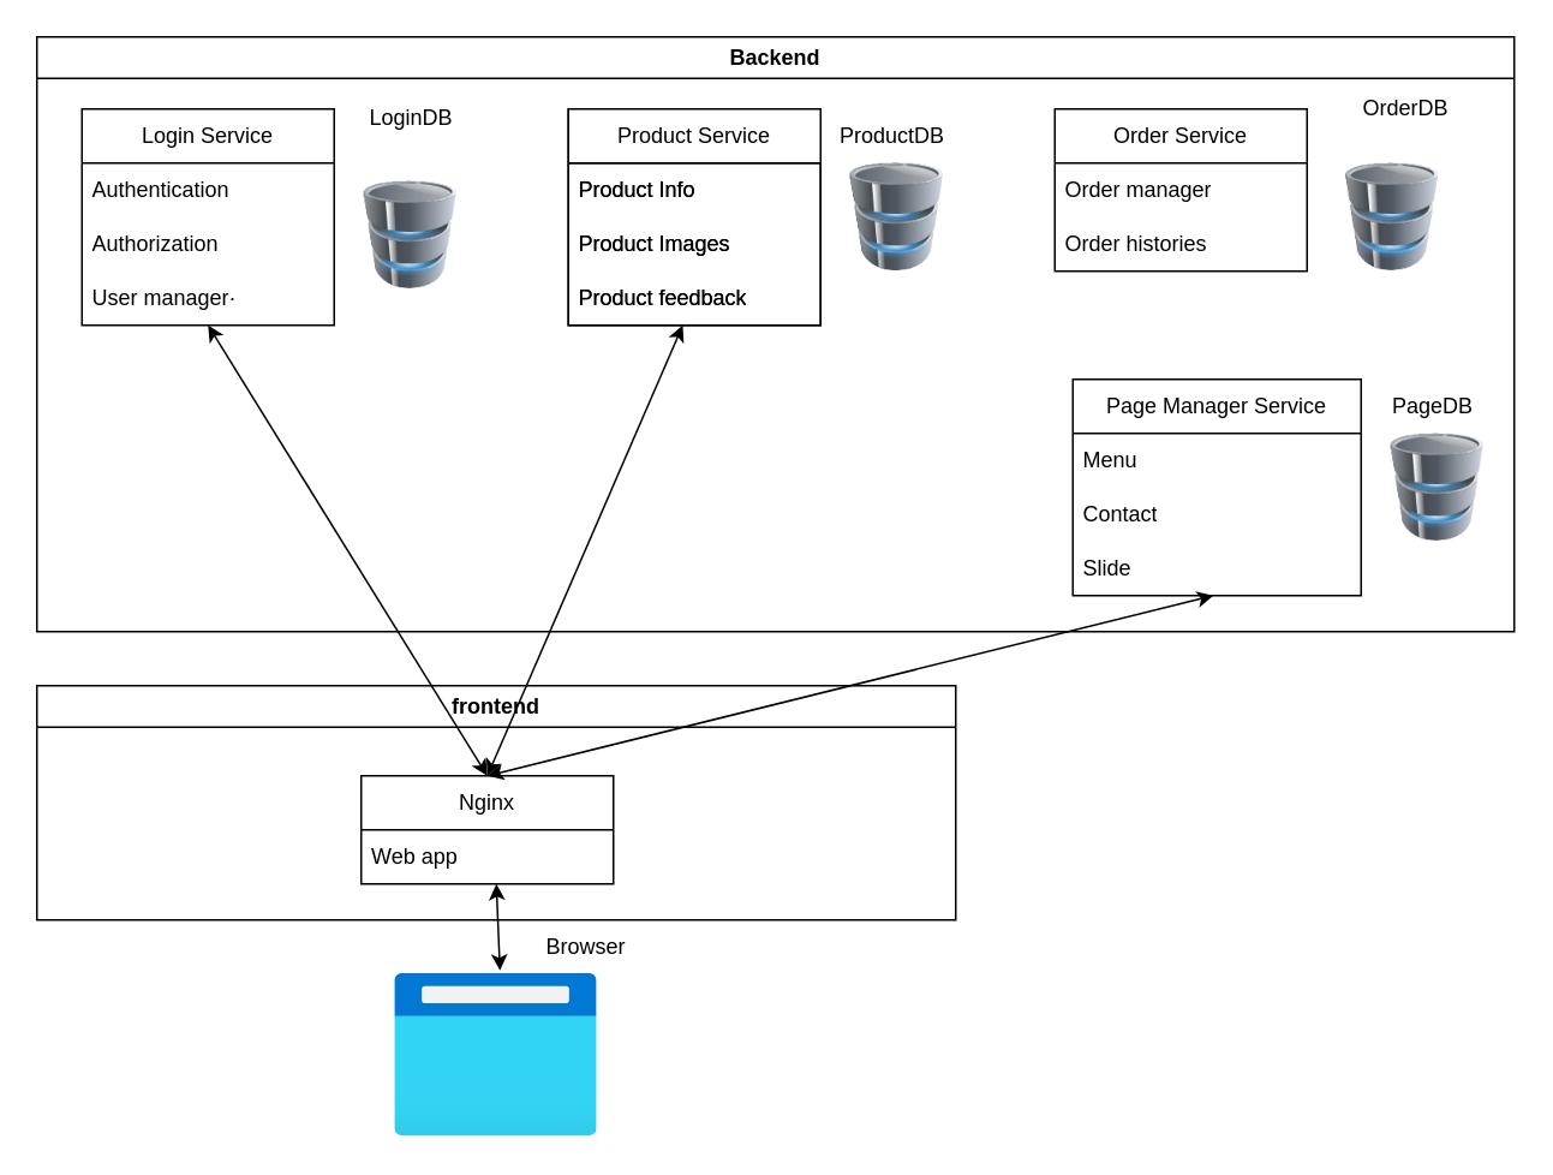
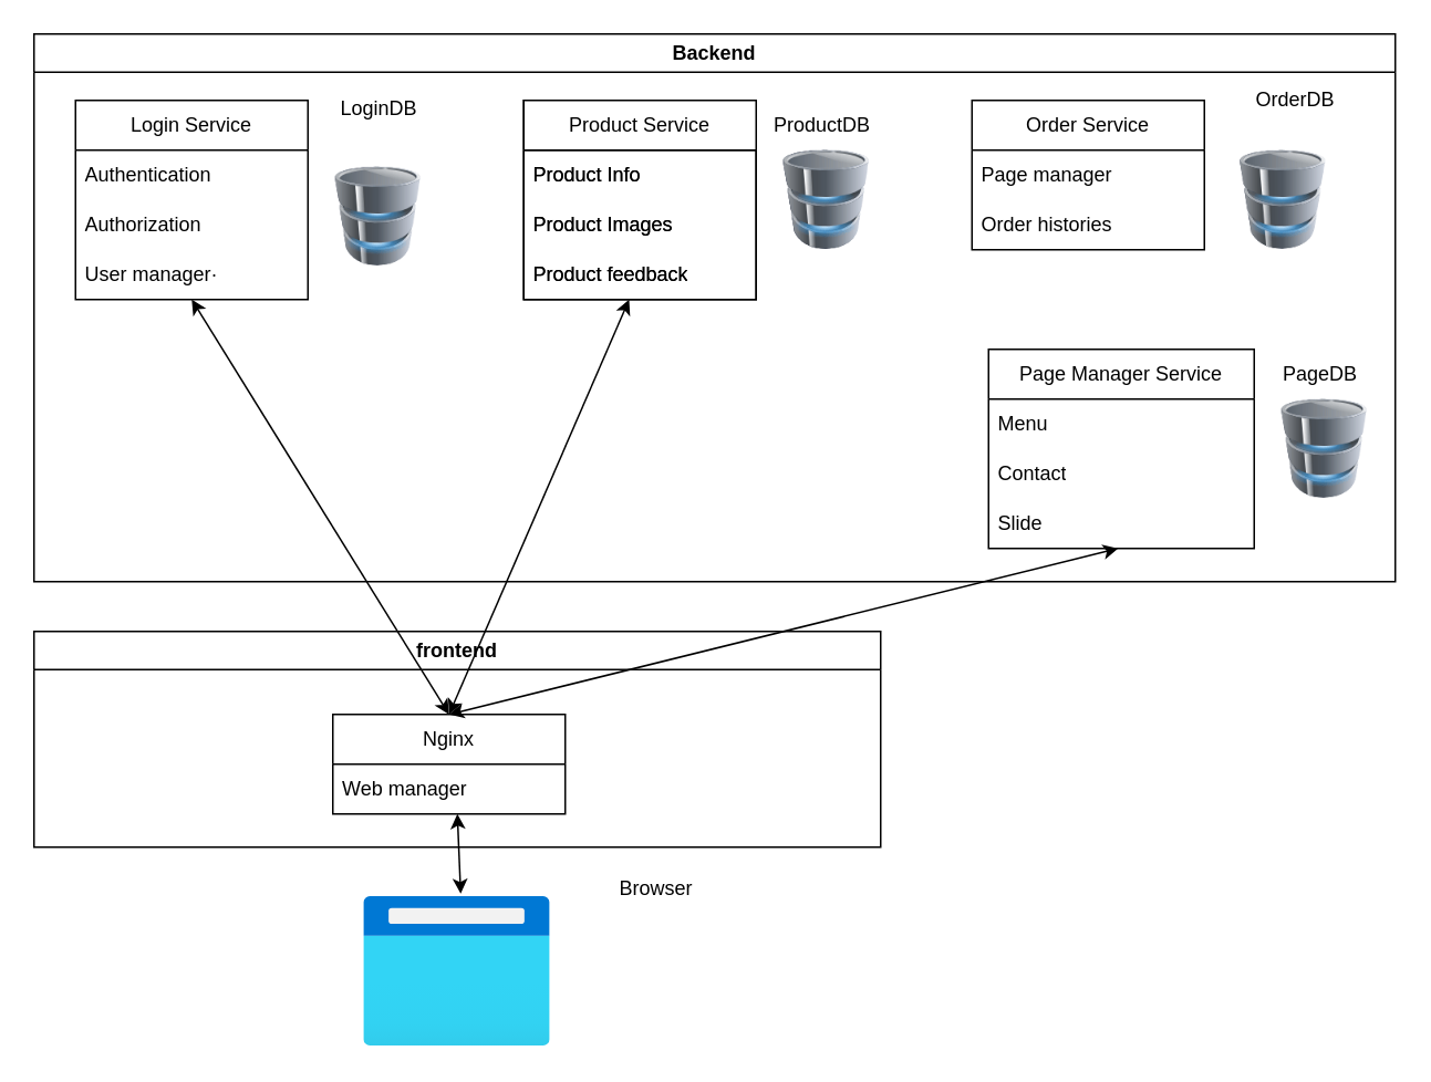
- <mxCell id="16" value="Order manager" style="text;strokeColor=none;fillColor=none;align=left;verticalAlign=middle;spacingLeft=4;spacingRight=4;overflow=hidden;points=[[0,0.5],[1,0.5]];portConstraint=eastwest;rotatable=0;whiteSpace=wrap;html=1;" vertex="1" parent="15"><mxGeometry y="30" width="140" height="30" as="geometry" /></mxCell>
+ <mxCell id="16" value="Page manager" style="text;strokeColor=none;fillColor=none;align=left;verticalAlign=middle;spacingLeft=4;spacingRight=4;overflow=hidden;points=[[0,0.5],[1,0.5]];portConstraint=eastwest;rotatable=0;whiteSpace=wrap;html=1;" vertex="1" parent="15"><mxGeometry y="30" width="140" height="30" as="geometry" /></mxCell>
- <mxCell id="4" value="Web app" style="text;strokeColor=none;fillColor=none;align=left;verticalAlign=middle;spacingLeft=4;spacingRight=4;overflow=hidden;points=[[0,0.5],[1,0.5]];portConstraint=eastwest;rotatable=0;whiteSpace=wrap;html=1;" vertex="1" parent="3"><mxGeometry y="30" width="140" height="30" as="geometry" /></mxCell>
+ <mxCell id="4" value="Web manager" style="text;strokeColor=none;fillColor=none;align=left;verticalAlign=middle;spacingLeft=4;spacingRight=4;overflow=hidden;points=[[0,0.5],[1,0.5]];portConstraint=eastwest;rotatable=0;whiteSpace=wrap;html=1;" vertex="1" parent="3"><mxGeometry y="30" width="140" height="30" as="geometry" /></mxCell>
- <mxCell id="38" value="Browser" style="text;html=1;strokeColor=none;fillColor=none;align=center;verticalAlign=middle;whiteSpace=wrap;rounded=0;" vertex="1" parent="1"><mxGeometry x="295" y="510" width="60" height="30" as="geometry" /></mxCell>
+ <mxCell id="38" value="Browser" style="text;html=1;strokeColor=none;fillColor=none;align=center;verticalAlign=middle;whiteSpace=wrap;rounded=0;" vertex="1" parent="1"><mxGeometry x="365" y="520" width="60" height="30" as="geometry" /></mxCell>
